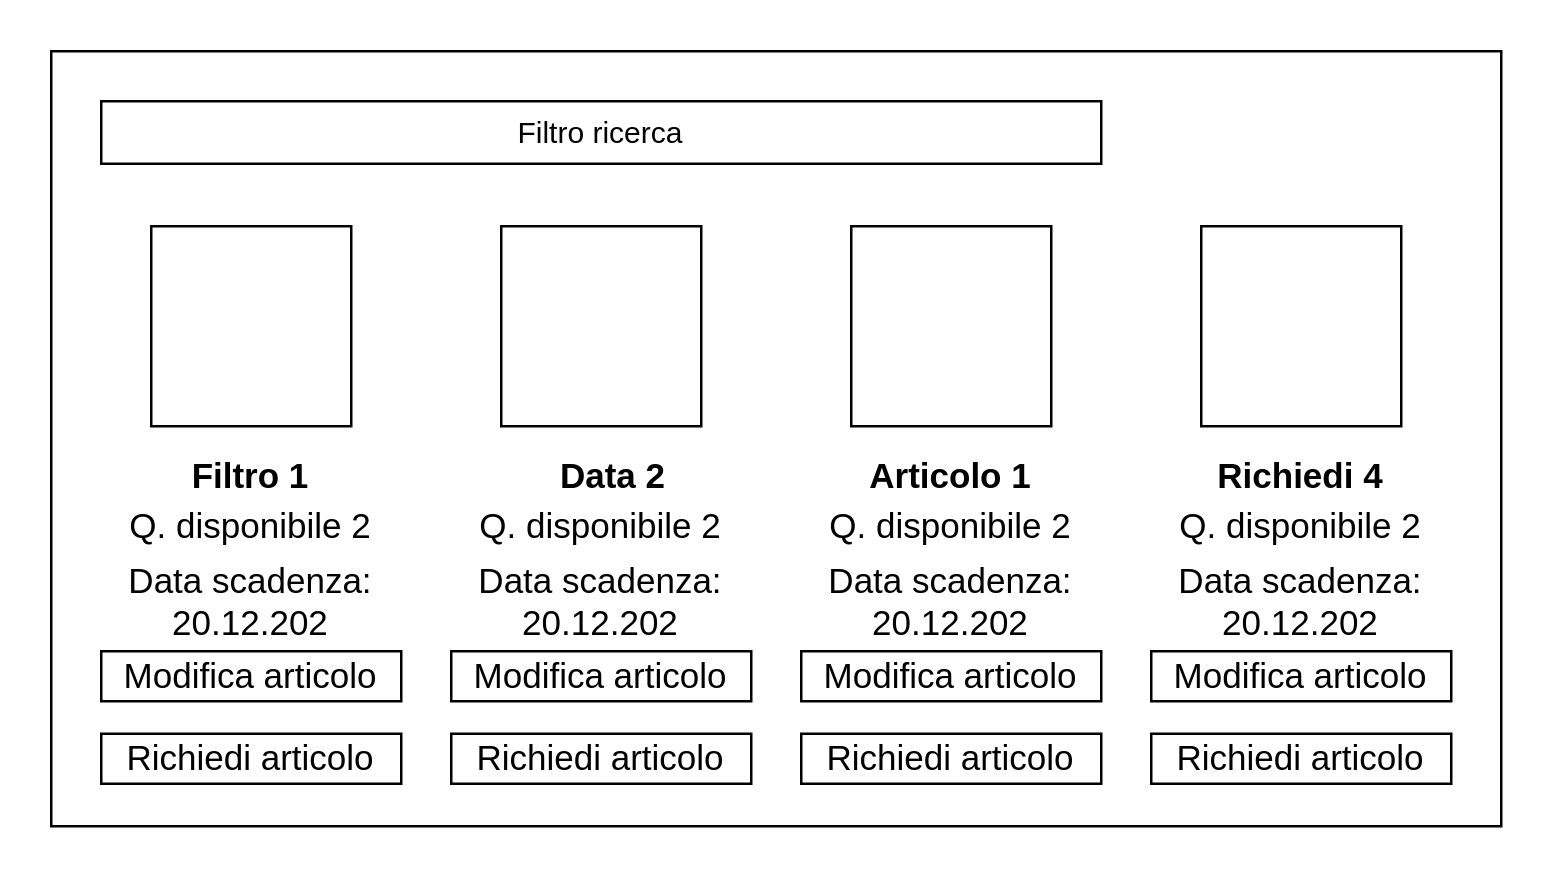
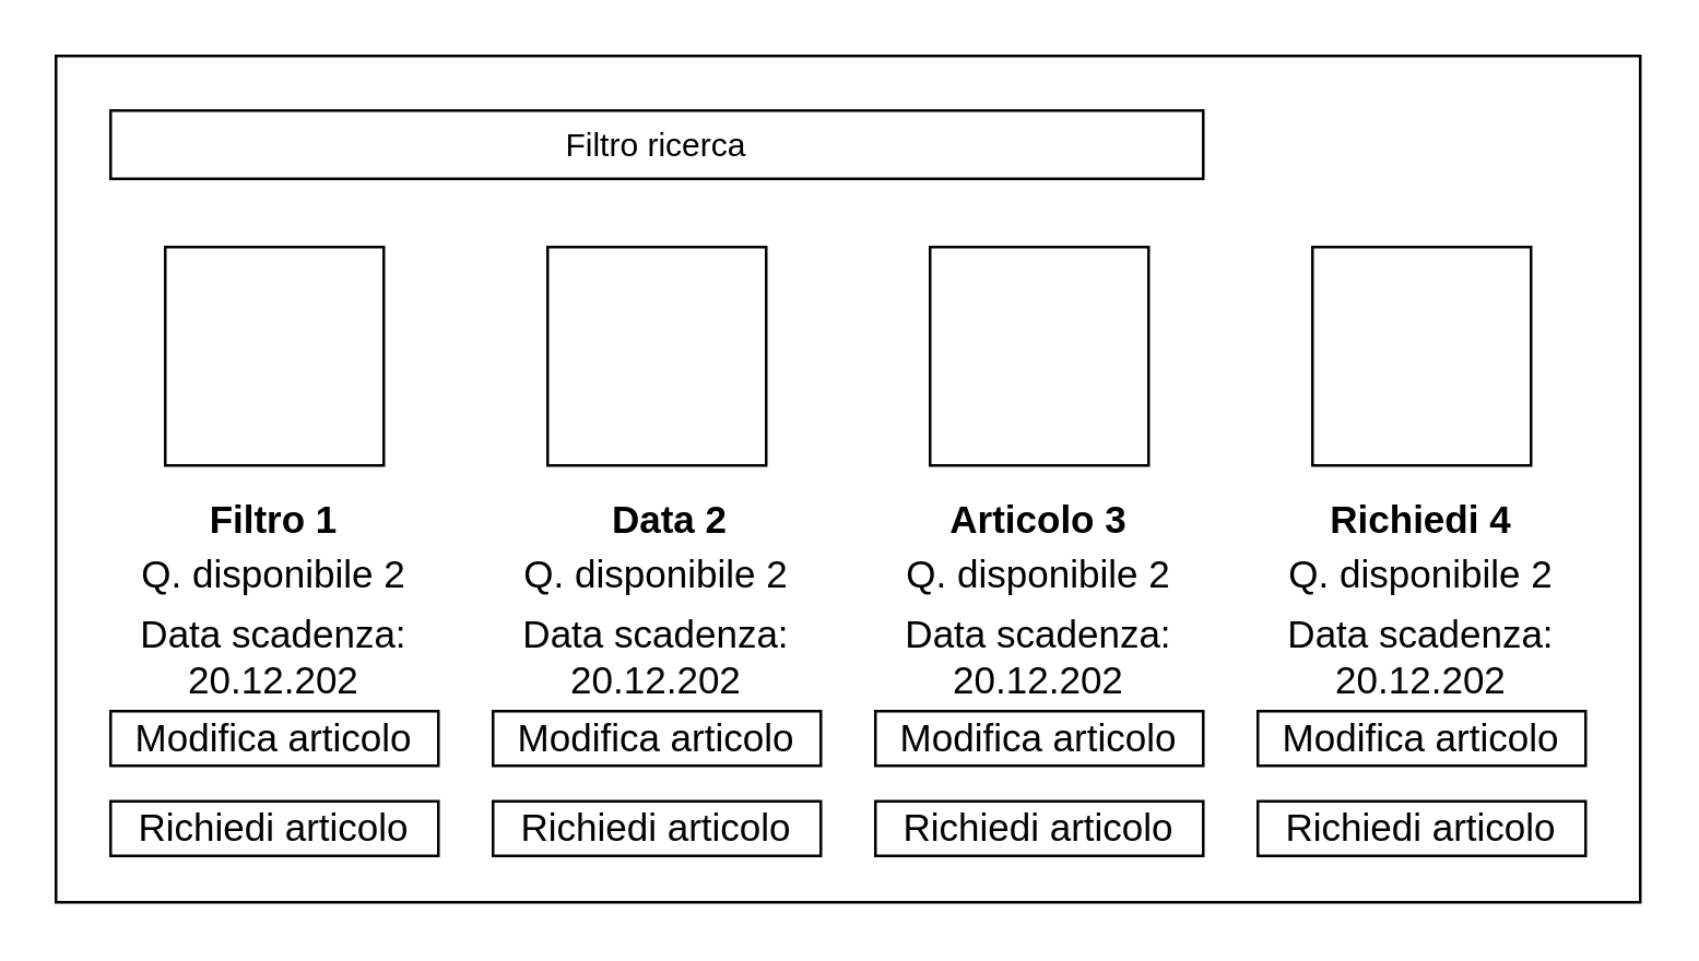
- <mxCell id="17" value="Articolo 1" style="text;html=1;strokeColor=none;fillColor=none;align=center;verticalAlign=middle;whiteSpace=wrap;rounded=0;fontSize=14;fontStyle=1" parent="1" vertex="1"><mxGeometry x="335" y="180" width="90" height="20" as="geometry" /></mxCell>
+ <mxCell id="17" value="Articolo 3" style="text;html=1;strokeColor=none;fillColor=none;align=center;verticalAlign=middle;whiteSpace=wrap;rounded=0;fontSize=14;fontStyle=1" parent="1" vertex="1"><mxGeometry x="335" y="180" width="90" height="20" as="geometry" /></mxCell>
